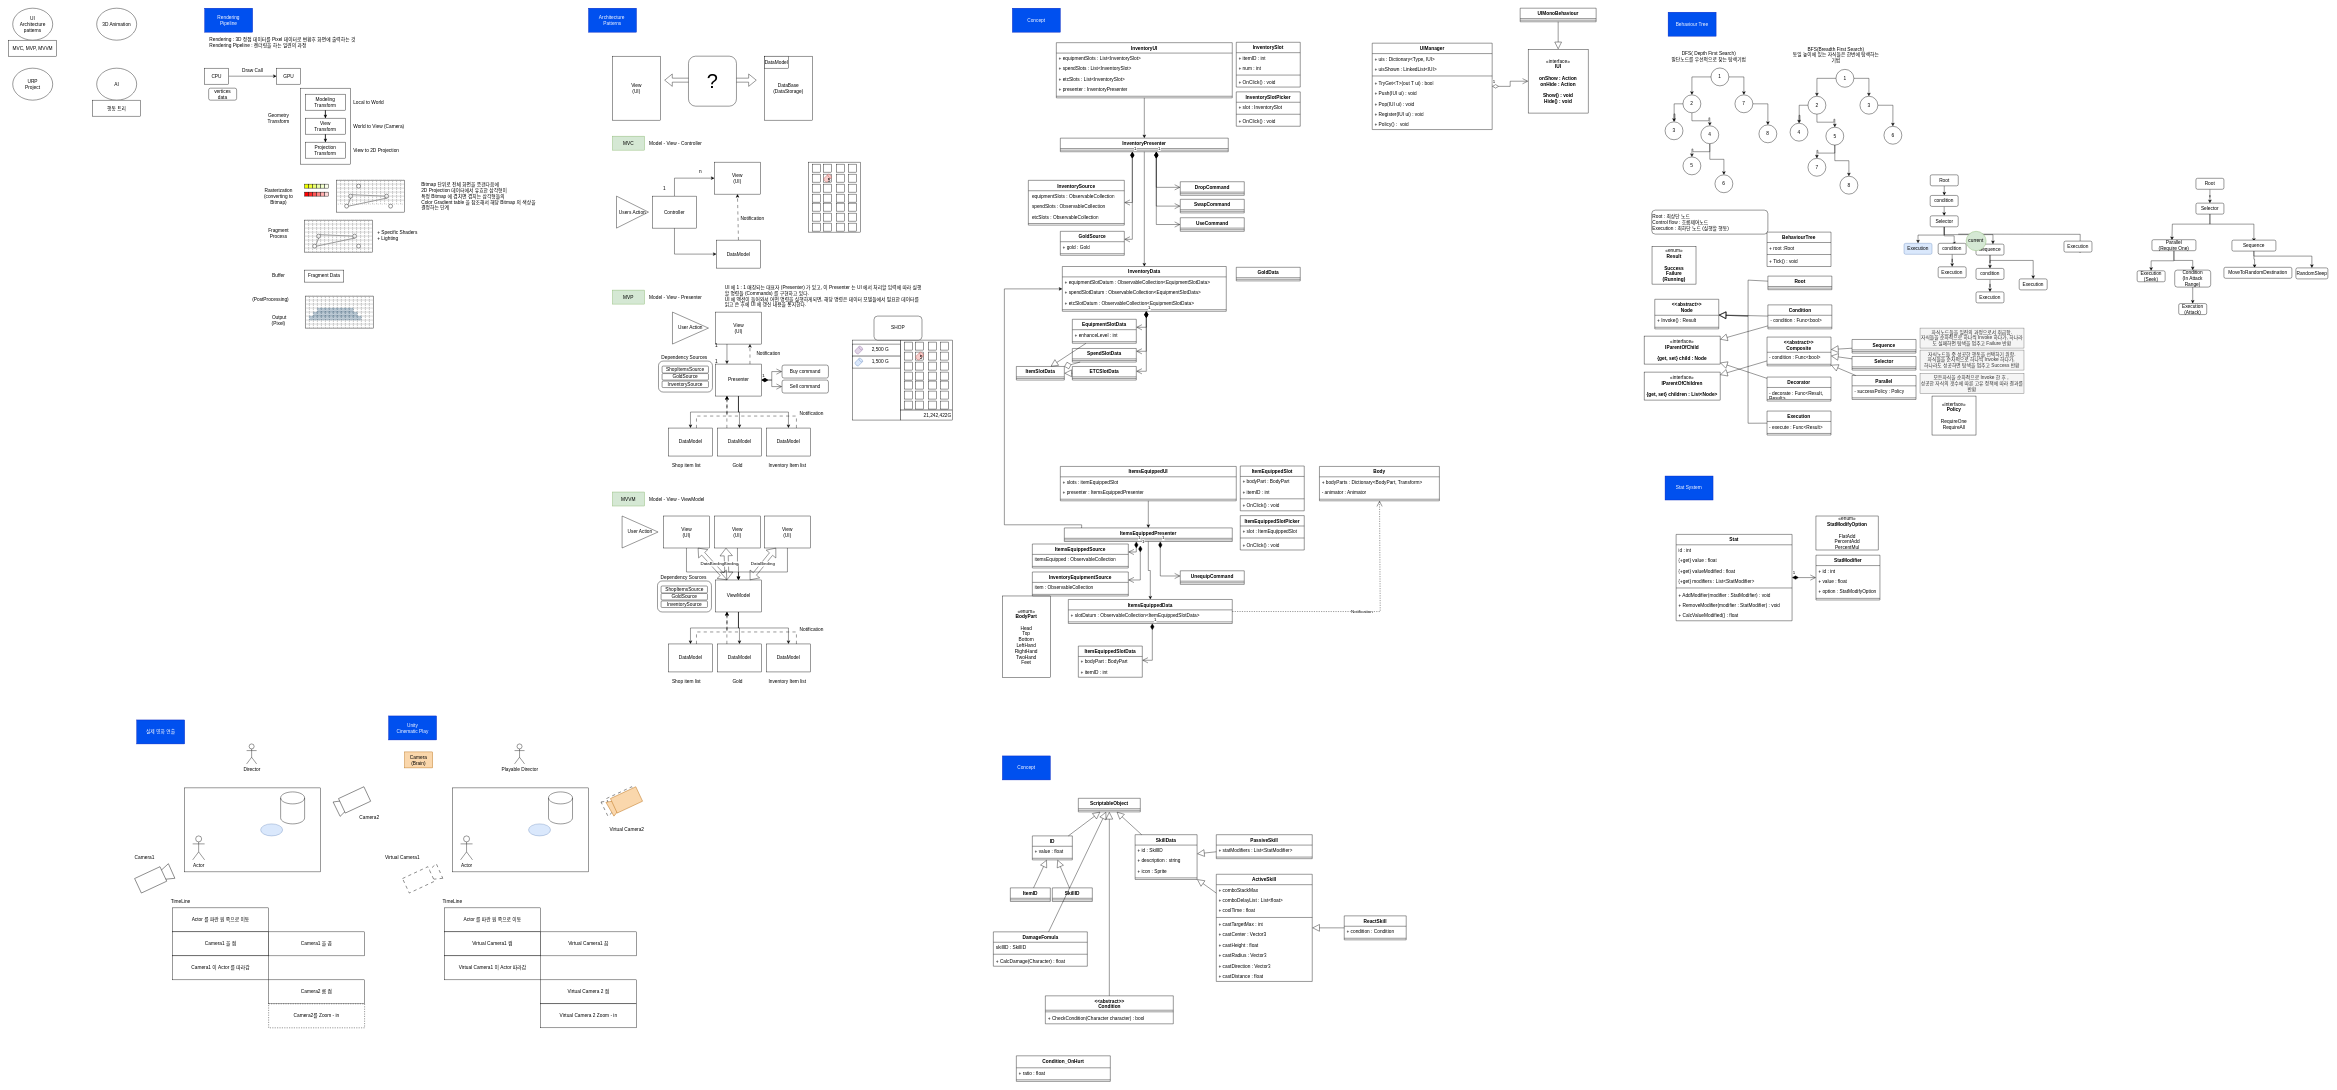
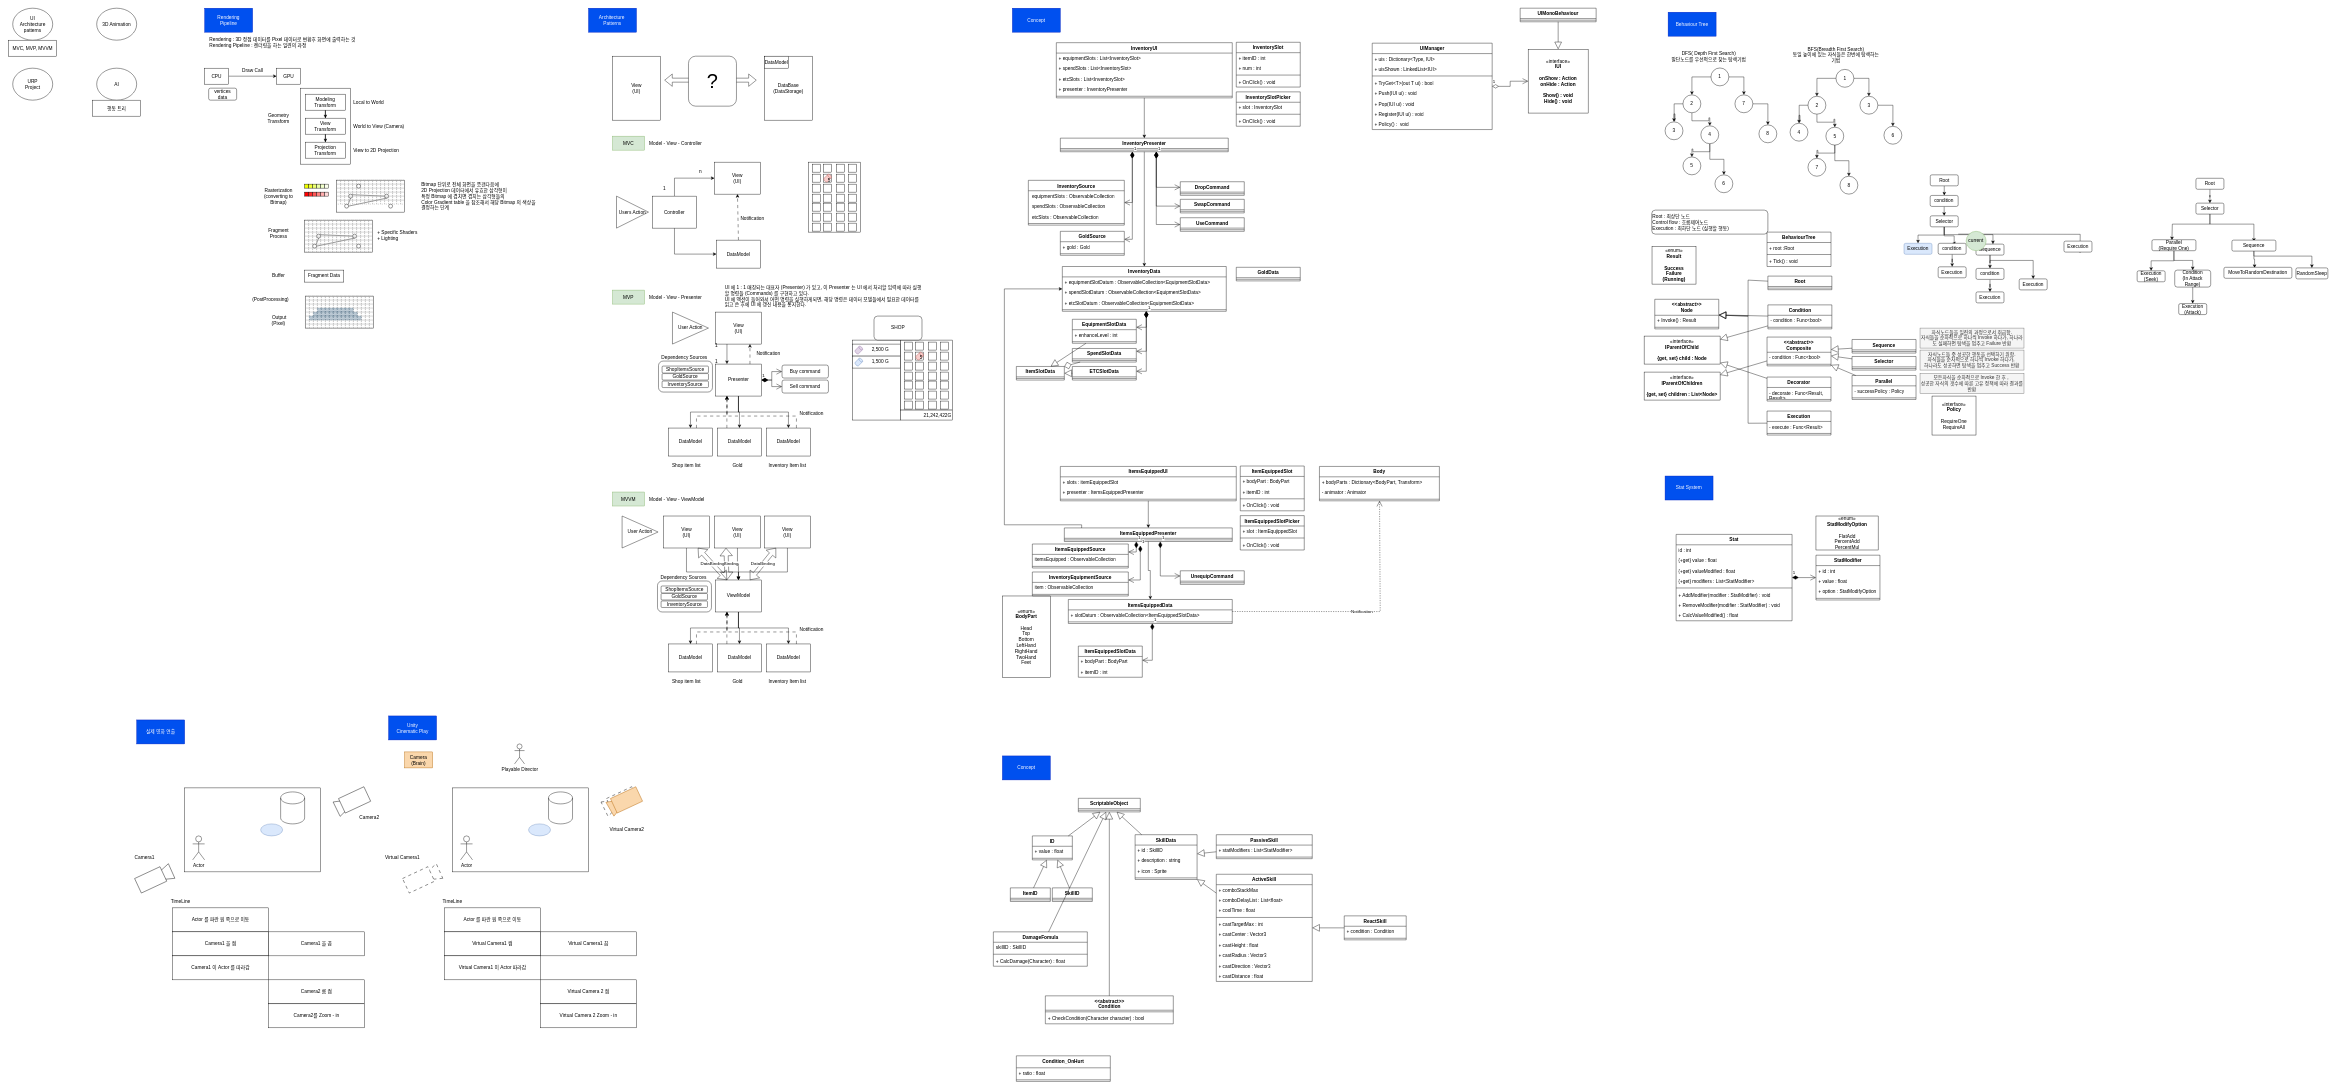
- <mxCell id="843" value="Director" style="shape=umlActor;verticalLabelPosition=bottom;verticalAlign=top;html=1;outlineConnect=0;" parent="1" vertex="1"><mxGeometry x="615" y="1860" width="25" height="50" as="geometry" /></mxCell>
- <mxCell id="859" value="Camera2를 Zoom - in" style="rounded=0;whiteSpace=wrap;html=1;dashed=1;" parent="1" vertex="1"><mxGeometry x="670" y="2510" width="240" height="60" as="geometry" /></mxCell>
+ <mxCell id="859" value="Camera2를 Zoom - in" style="rounded=0;whiteSpace=wrap;html=1;" parent="1" vertex="1"><mxGeometry x="670" y="2510" width="240" height="60" as="geometry" /></mxCell>
